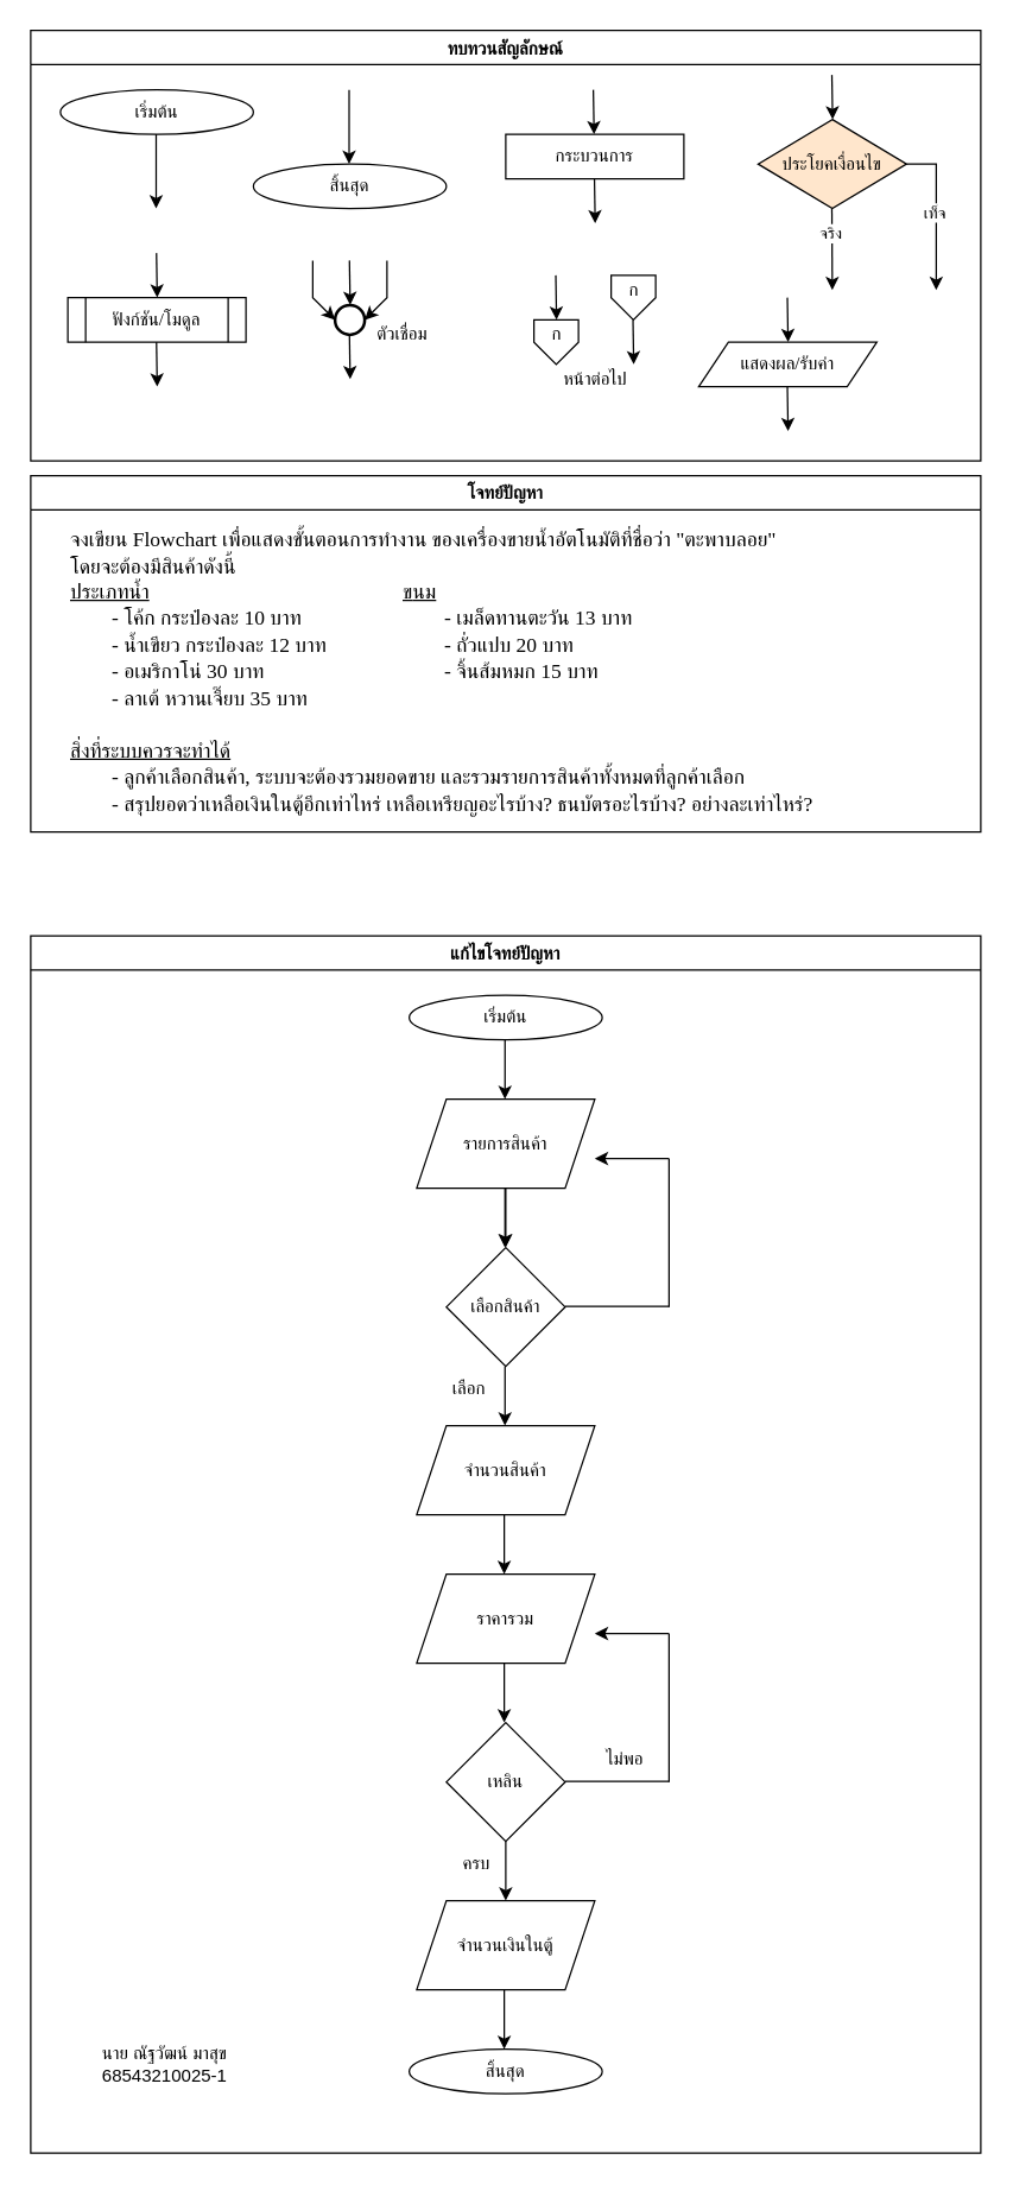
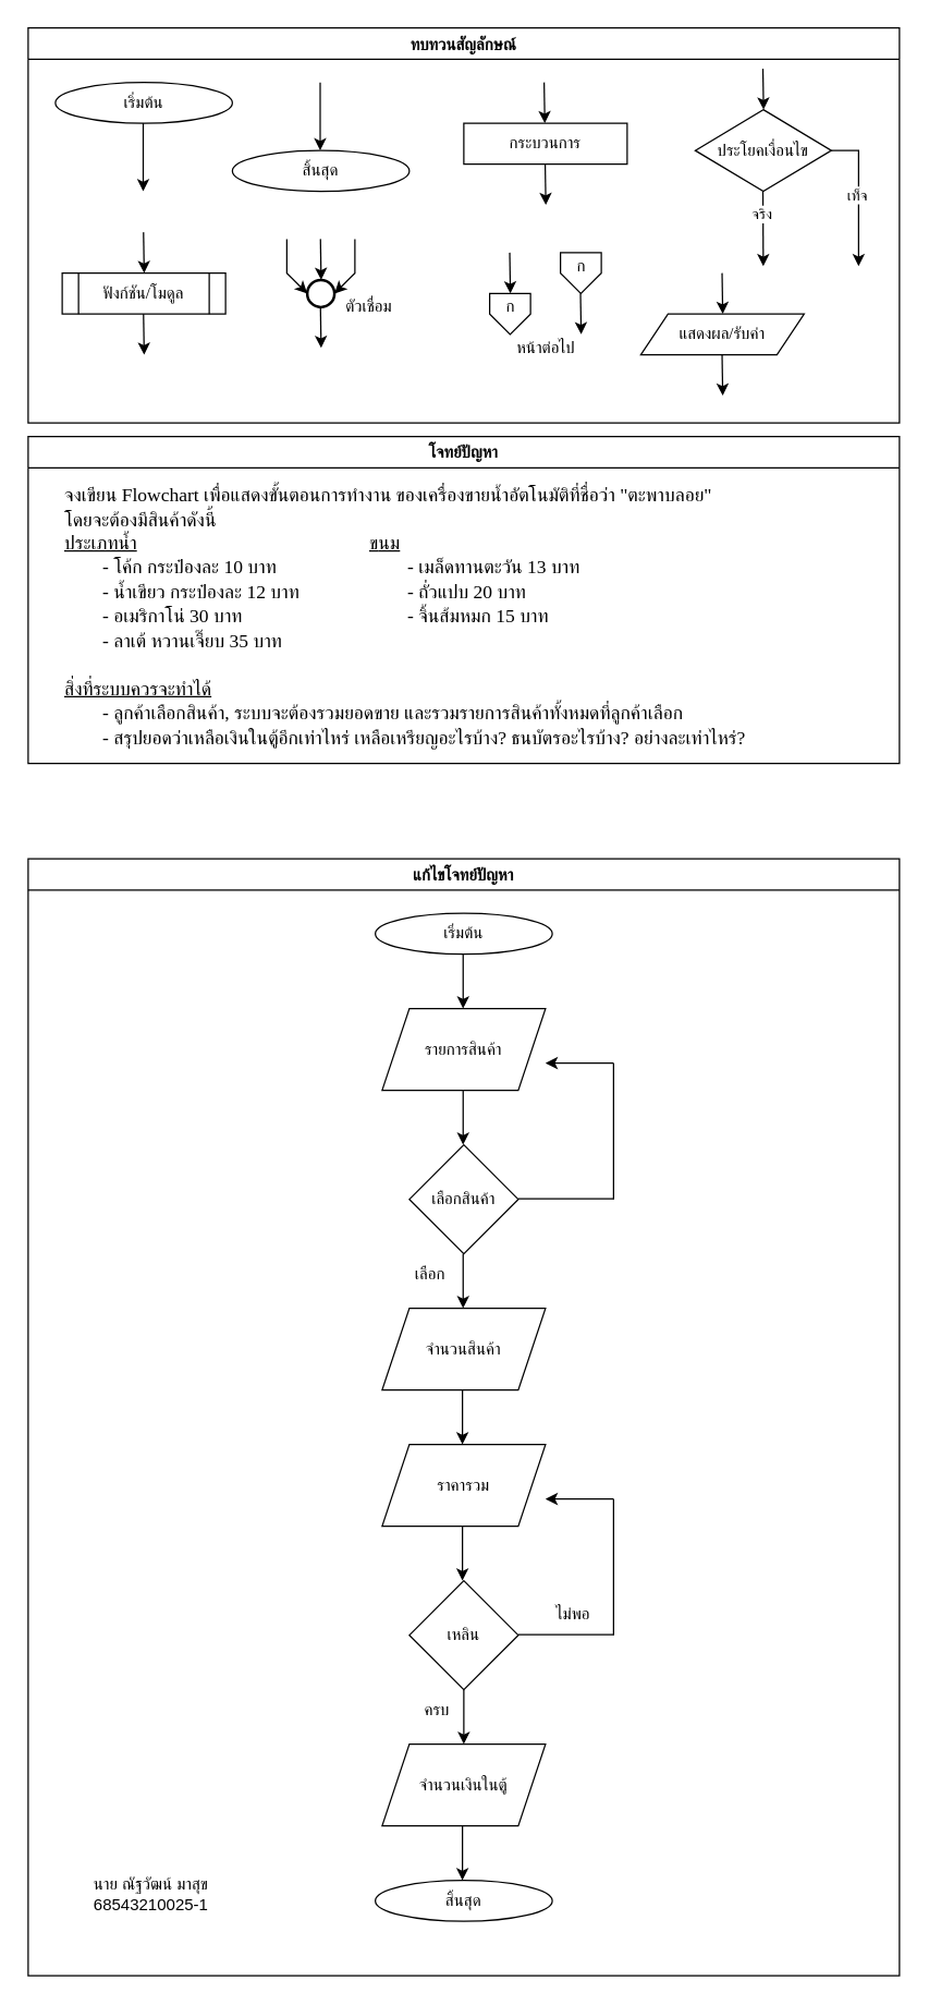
- <mxCell id="10" value="ประโยคเงื่อนไข" style="rhombus;whiteSpace=wrap;html=1;fontFamily=Sarabun;fontSource=https%3A%2F%2Ffonts.googleapis.com%2Fcss%3Ffamily%3DSarabun;fillColor=#ffe6cc;" vertex="1" parent="2"><mxGeometry x="490" y="60" width="100" height="60" as="geometry" /></mxCell>
+ <mxCell id="10" value="ประโยคเงื่อนไข" style="rhombus;whiteSpace=wrap;html=1;fontFamily=Sarabun;fontSource=https%3A%2F%2Ffonts.googleapis.com%2Fcss%3Ffamily%3DSarabun;" vertex="1" parent="2"><mxGeometry x="490" y="60" width="100" height="60" as="geometry" /></mxCell>
- <mxCell id="38" value="" style="edgeStyle=orthogonalEdgeStyle;rounded=0;orthogonalLoop=1;jettySize=auto;html=1;" edge="1" parent="35" source="39" target="42"><mxGeometry relative="1" as="geometry" /></mxCell>
